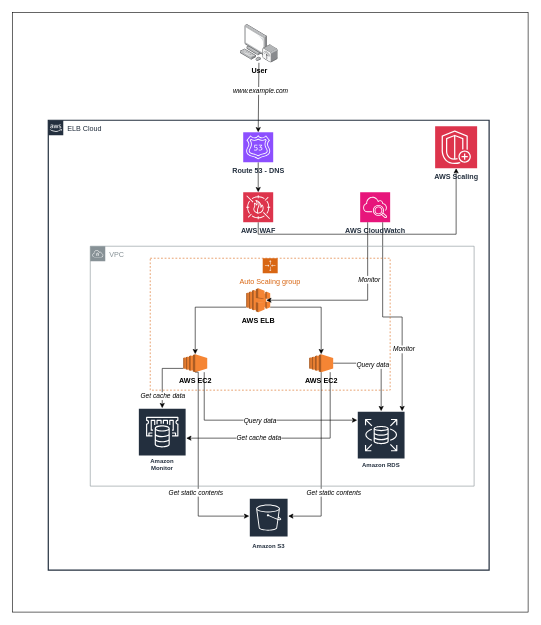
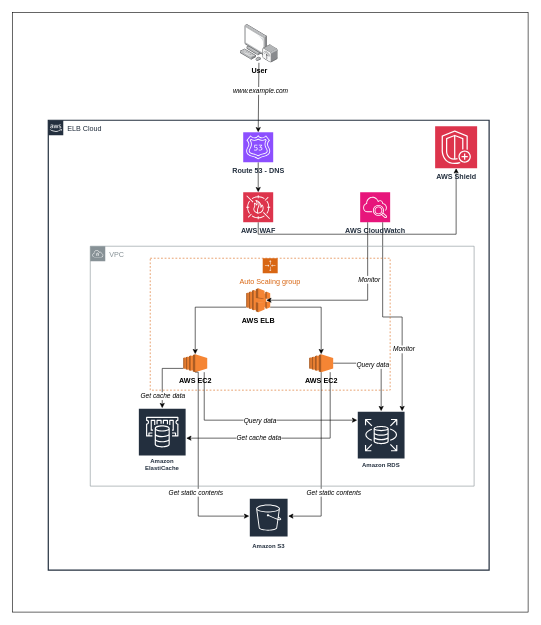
- <mxCell id="7" value="AWS Scaling" style="sketch=0;points=[[0,0,0],[0.25,0,0],[0.5,0,0],[0.75,0,0],[1,0,0],[0,1,0],[0.25,1,0],[0.5,1,0],[0.75,1,0],[1,1,0],[0,0.25,0],[0,0.5,0],[0,0.75,0],[1,0.25,0],[1,0.5,0],[1,0.75,0]];outlineConnect=0;fontColor=#232F3E;fillColor=#DD344C;strokeColor=#ffffff;dashed=0;verticalLabelPosition=bottom;verticalAlign=top;align=center;html=1;fontSize=12;fontStyle=1;aspect=fixed;shape=mxgraph.aws4.resourceIcon;resIcon=mxgraph.aws4.shield;" vertex="1" parent="2"><mxGeometry x="645" y="10" width="70" height="70" as="geometry" /></mxCell>
+ <mxCell id="7" value="AWS Shield" style="sketch=0;points=[[0,0,0],[0.25,0,0],[0.5,0,0],[0.75,0,0],[1,0,0],[0,1,0],[0.25,1,0],[0.5,1,0],[0.75,1,0],[1,1,0],[0,0.25,0],[0,0.5,0],[0,0.75,0],[1,0.25,0],[1,0.5,0],[1,0.75,0]];outlineConnect=0;fontColor=#232F3E;fillColor=#DD344C;strokeColor=#ffffff;dashed=0;verticalLabelPosition=bottom;verticalAlign=top;align=center;html=1;fontSize=12;fontStyle=1;aspect=fixed;shape=mxgraph.aws4.resourceIcon;resIcon=mxgraph.aws4.shield;" vertex="1" parent="2"><mxGeometry x="645" y="10" width="70" height="70" as="geometry" /></mxCell>
- <mxCell id="13" value="Amazon Monitor" style="sketch=0;outlineConnect=0;fontColor=#232F3E;gradientColor=none;strokeColor=#ffffff;fillColor=#232F3E;dashed=0;verticalLabelPosition=middle;verticalAlign=bottom;align=center;html=1;whiteSpace=wrap;fontSize=10;fontStyle=1;spacing=3;shape=mxgraph.aws4.productIcon;prIcon=mxgraph.aws4.elasticache;" vertex="1" parent="2"><mxGeometry x="150" y="480" width="80" height="110" as="geometry" /></mxCell>
+ <mxCell id="13" value="Amazon ElastiCache" style="sketch=0;outlineConnect=0;fontColor=#232F3E;gradientColor=none;strokeColor=#ffffff;fillColor=#232F3E;dashed=0;verticalLabelPosition=middle;verticalAlign=bottom;align=center;html=1;whiteSpace=wrap;fontSize=10;fontStyle=1;spacing=3;shape=mxgraph.aws4.productIcon;prIcon=mxgraph.aws4.elasticache;" vertex="1" parent="2"><mxGeometry x="150" y="480" width="80" height="110" as="geometry" /></mxCell>
